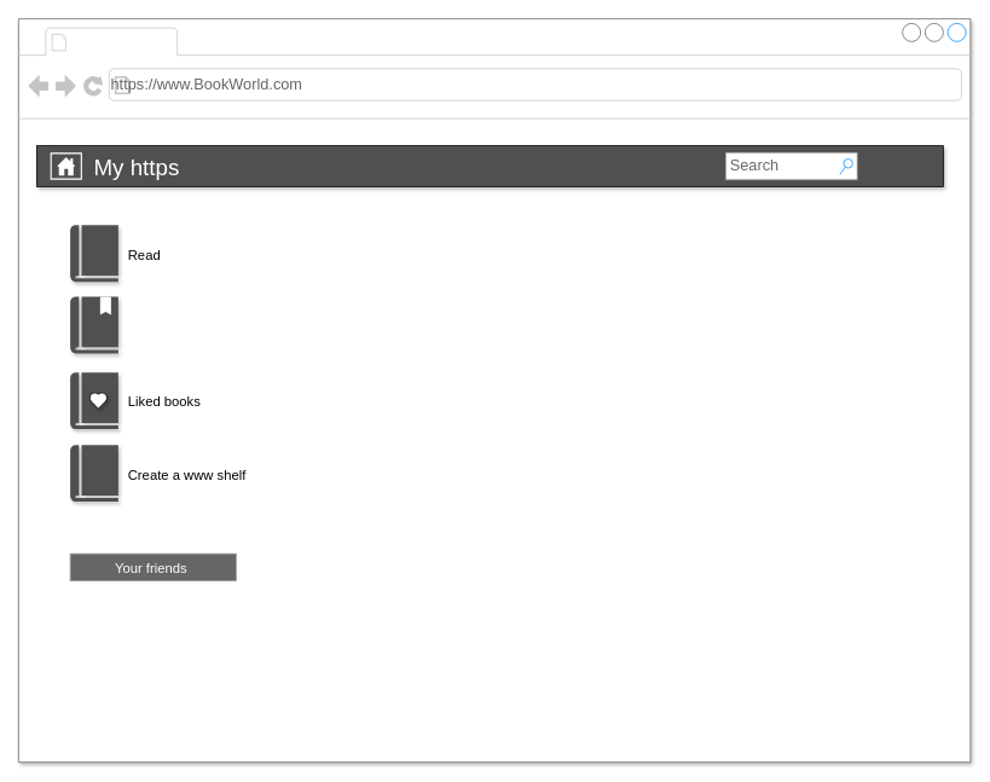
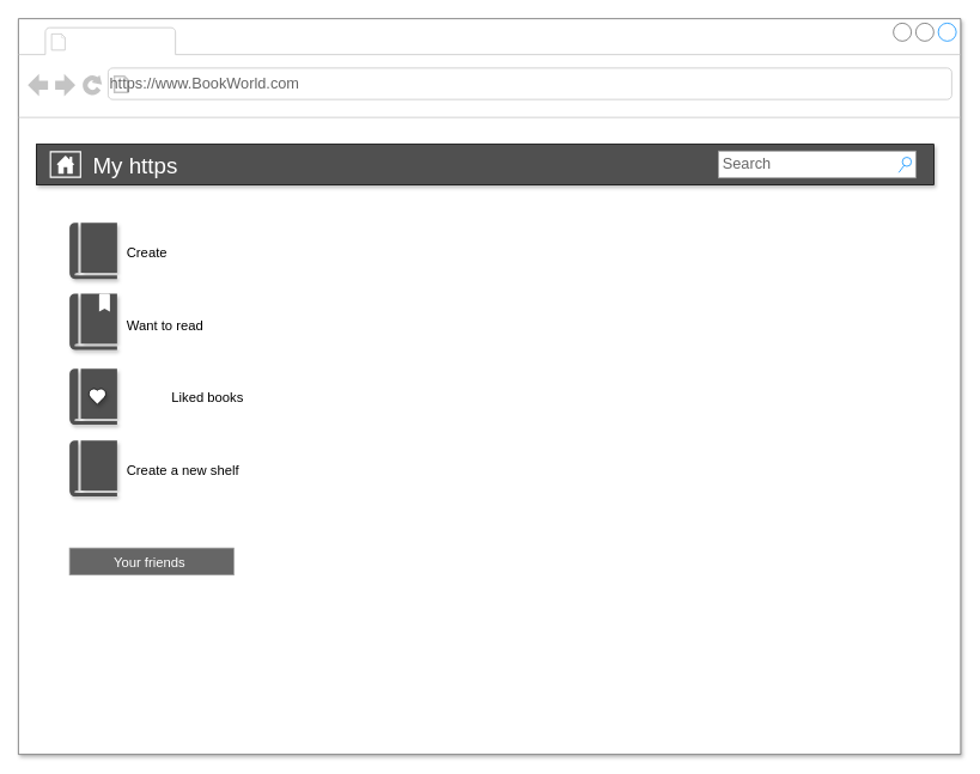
- <mxCell id="5" value="Search" style="strokeWidth=1;shadow=0;dashed=0;align=center;html=1;shape=mxgraph.mockup.forms.searchBox;strokeColor=#999999;mainText=;strokeColor2=#008cff;fontColor=#666666;fontSize=17;align=left;spacingLeft=3;rounded=0;labelBackgroundColor=none;" parent="2" vertex="1"><mxGeometry x="780" y="147.5" width="145" height="30" as="geometry" /></mxCell>
+ <mxCell id="5" value="Search" style="strokeWidth=1;shadow=0;dashed=0;align=center;html=1;shape=mxgraph.mockup.forms.searchBox;strokeColor=#999999;mainText=;strokeColor2=#008cff;fontColor=#666666;fontSize=17;align=left;spacingLeft=3;rounded=0;labelBackgroundColor=none;" parent="2" vertex="1"><mxGeometry x="780" y="147.5" width="220" height="30" as="geometry" /></mxCell>
- <mxCell id="8" value="Read" style="text;strokeColor=none;fillColor=none;align=left;verticalAlign=top;spacingLeft=4;spacingRight=4;overflow=hidden;rotatable=0;points=[[0,0.5],[1,0.5]];portConstraint=eastwest;fontSize=15;" parent="2" vertex="1"><mxGeometry x="115" y="245.75" width="110" height="26" as="geometry" /></mxCell>
+ <mxCell id="8" value="Create" style="text;strokeColor=none;fillColor=none;align=left;verticalAlign=top;spacingLeft=4;spacingRight=4;overflow=hidden;rotatable=0;points=[[0,0.5],[1,0.5]];portConstraint=eastwest;fontSize=15;" parent="2" vertex="1"><mxGeometry x="115" y="245.75" width="110" height="26" as="geometry" /></mxCell>
+ <mxCell id="6" value="Want to read" style="text;strokeColor=none;fillColor=none;align=left;verticalAlign=top;spacingLeft=4;spacingRight=4;overflow=hidden;rotatable=0;points=[[0,0.5],[1,0.5]];portConstraint=eastwest;fontSize=15;" parent="2" vertex="1"><mxGeometry x="115" y="327" width="110" height="26" as="geometry" /></mxCell>
- <mxCell id="9" value="Liked books" style="text;strokeColor=none;fillColor=none;align=left;verticalAlign=top;spacingLeft=4;spacingRight=4;overflow=hidden;rotatable=0;points=[[0,0.5],[1,0.5]];portConstraint=eastwest;fontSize=15;" parent="2" vertex="1"><mxGeometry x="115" y="406.5" width="110" height="31" as="geometry" /></mxCell>
+ <mxCell id="9" value="Liked books" style="text;strokeColor=none;fillColor=none;align=left;verticalAlign=top;spacingLeft=4;spacingRight=4;overflow=hidden;rotatable=0;points=[[0,0.5],[1,0.5]];portConstraint=eastwest;fontSize=15;" parent="2" vertex="1"><mxGeometry x="165" y="406.5" width="110" height="31" as="geometry" /></mxCell>
- <mxCell id="10" value="Create a www shelf" style="text;strokeColor=none;fillColor=none;align=left;verticalAlign=top;spacingLeft=4;spacingRight=4;overflow=hidden;rotatable=0;points=[[0,0.5],[1,0.5]];portConstraint=eastwest;fontSize=15;" parent="2" vertex="1"><mxGeometry x="115" y="488.25" width="160" height="26" as="geometry" /></mxCell>
+ <mxCell id="10" value="Create a new shelf" style="text;strokeColor=none;fillColor=none;align=left;verticalAlign=top;spacingLeft=4;spacingRight=4;overflow=hidden;rotatable=0;points=[[0,0.5],[1,0.5]];portConstraint=eastwest;fontSize=15;" parent="2" vertex="1"><mxGeometry x="115" y="488.25" width="160" height="26" as="geometry" /></mxCell>
